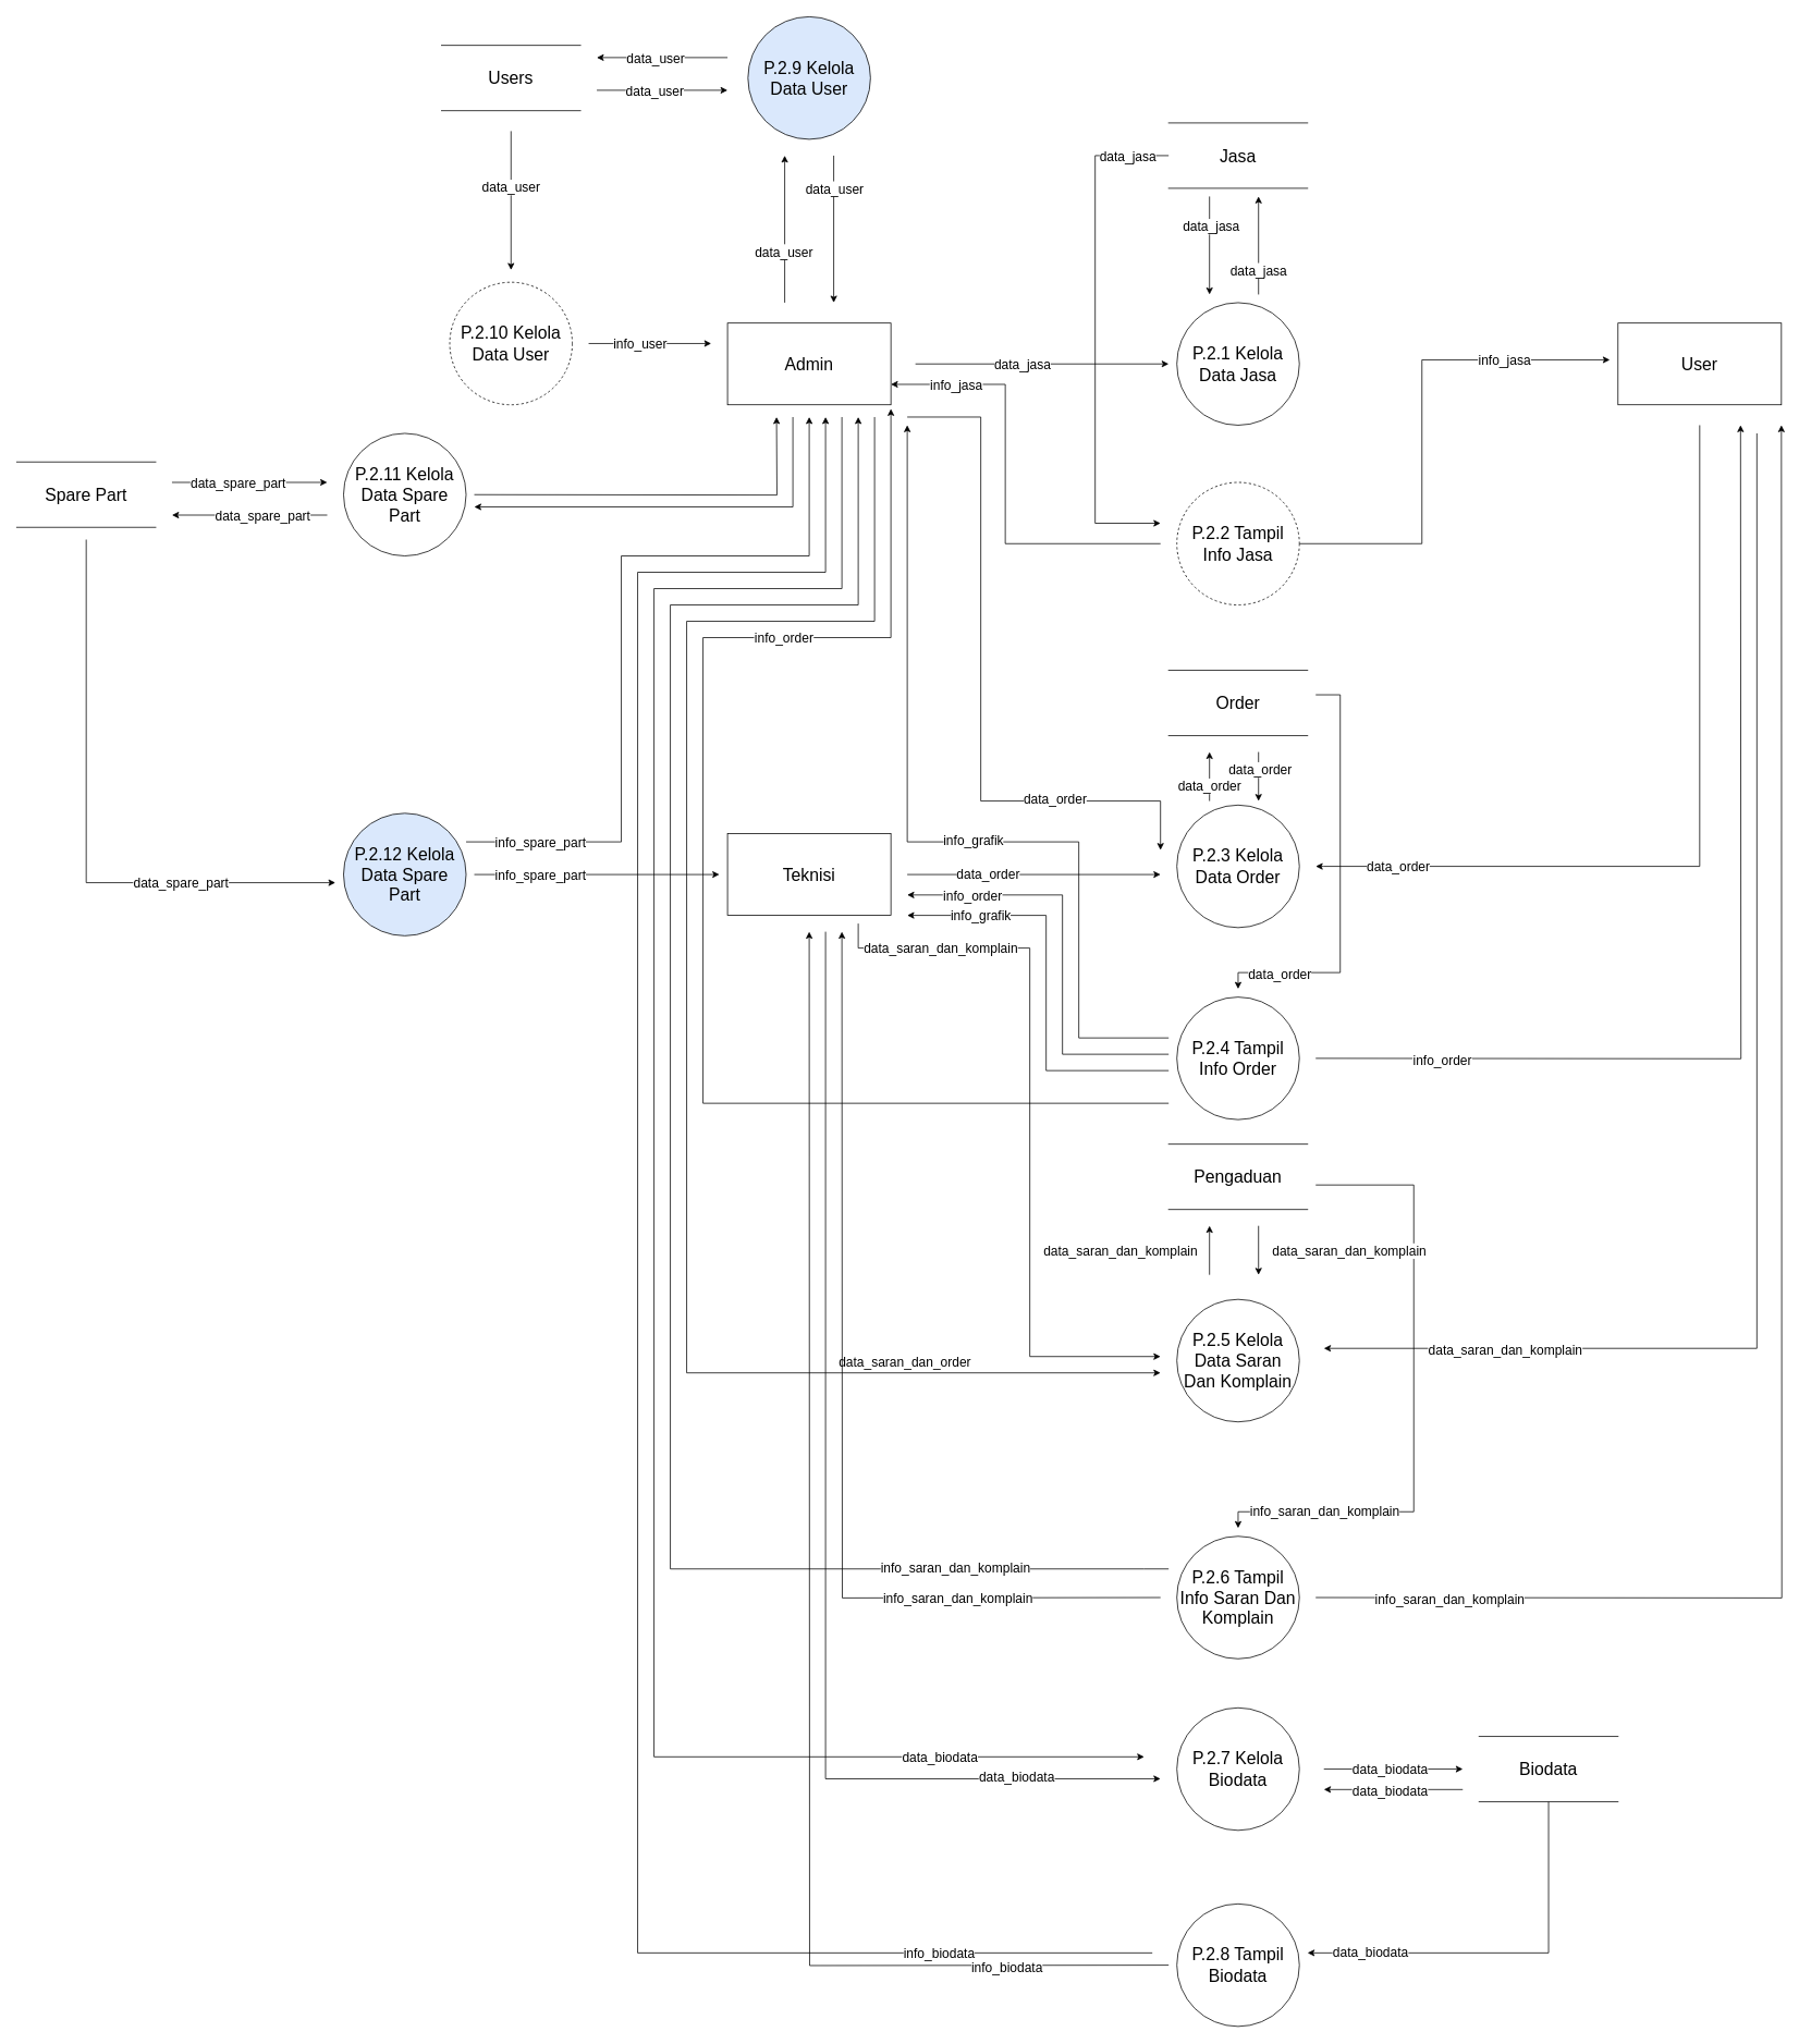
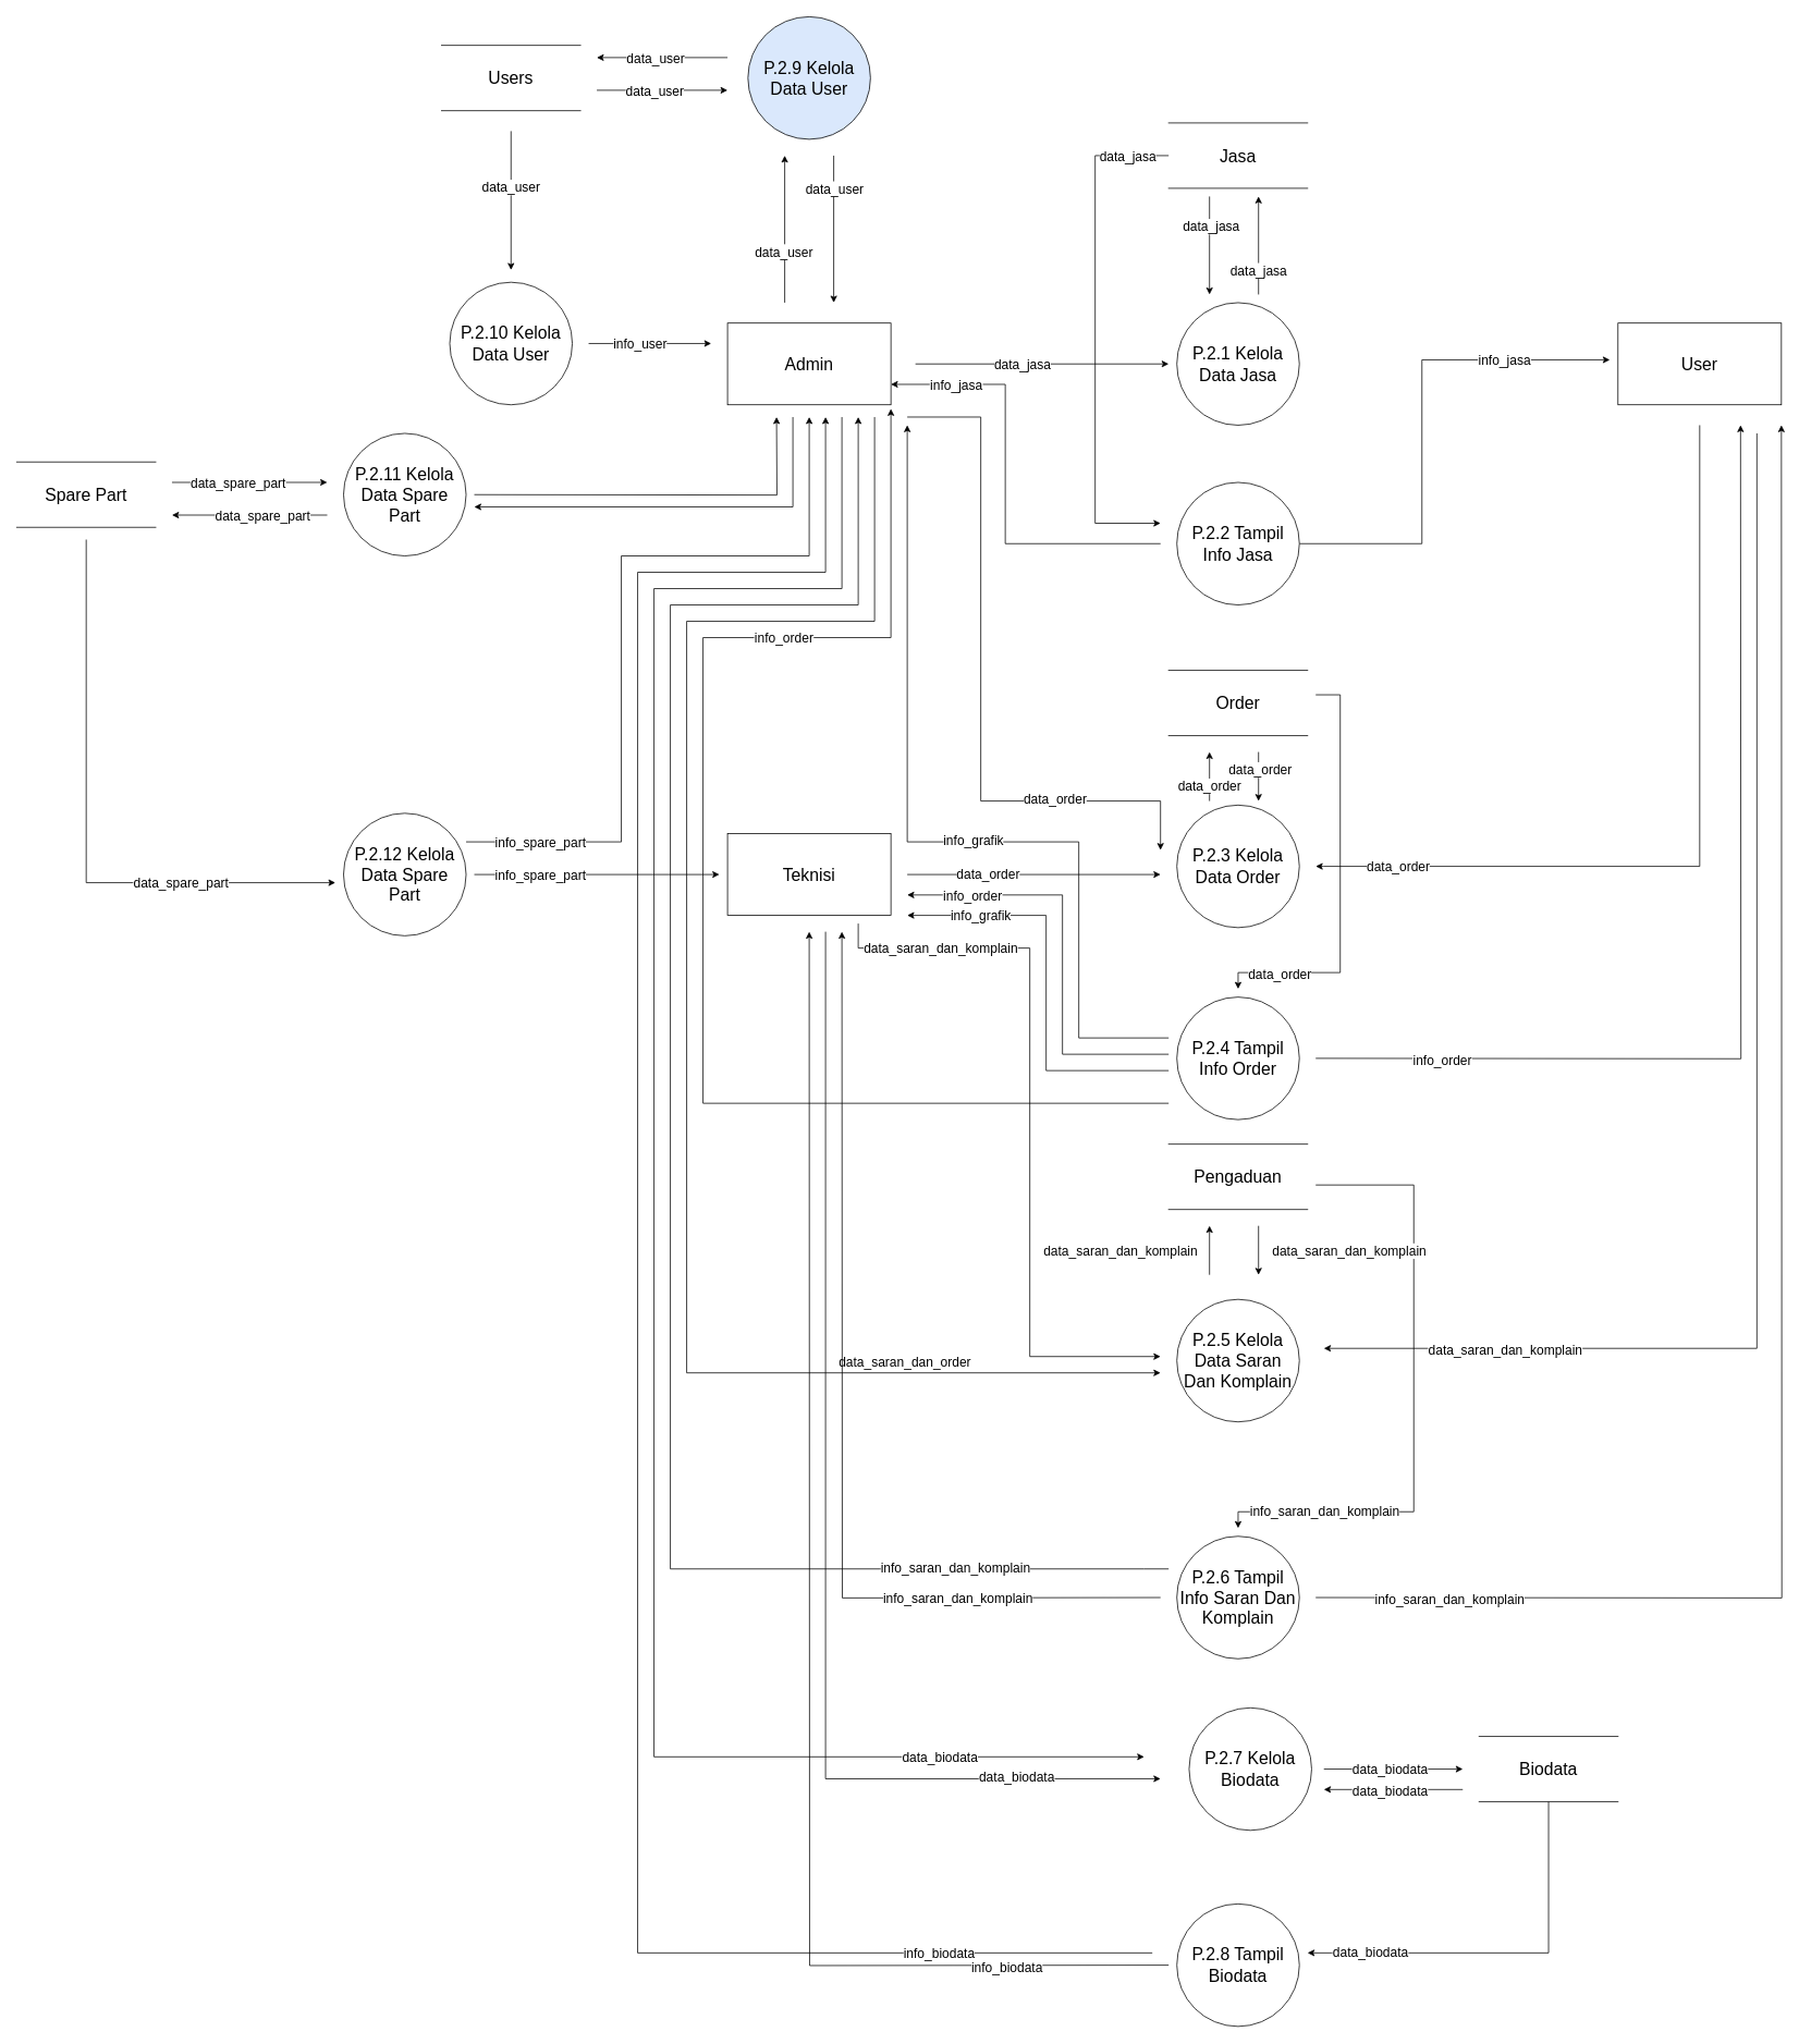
- <mxCell id="98" value="P.2.10 Kelola Data User" style="ellipse;whiteSpace=wrap;html=1;aspect=fixed;fontSize=21;dashed=1;" parent="1" vertex="1"><mxGeometry x="550" y="345" width="150" height="150" as="geometry" /></mxCell>
+ <mxCell id="98" value="P.2.10 Kelola Data User" style="ellipse;whiteSpace=wrap;html=1;aspect=fixed;fontSize=21;" parent="1" vertex="1"><mxGeometry x="550" y="345" width="150" height="150" as="geometry" /></mxCell>
- <mxCell id="34" value="P.2.2 Tampil Info Jasa" style="ellipse;whiteSpace=wrap;html=1;aspect=fixed;fontSize=21;dashed=1;" parent="1" vertex="1"><mxGeometry x="1440" y="590" width="150" height="150" as="geometry" /></mxCell>
+ <mxCell id="34" value="P.2.2 Tampil Info Jasa" style="ellipse;whiteSpace=wrap;html=1;aspect=fixed;fontSize=21;" parent="1" vertex="1"><mxGeometry x="1440" y="590" width="150" height="150" as="geometry" /></mxCell>
- <mxCell id="112" value="P.2.12 Kelola Data Spare Part" style="ellipse;whiteSpace=wrap;html=1;aspect=fixed;fontSize=21;fillColor=#dae8fc;" vertex="1" parent="1"><mxGeometry x="420" y="995" width="150" height="150" as="geometry" /></mxCell>
+ <mxCell id="112" value="P.2.12 Kelola Data Spare Part" style="ellipse;whiteSpace=wrap;html=1;aspect=fixed;fontSize=21;" vertex="1" parent="1"><mxGeometry x="420" y="995" width="150" height="150" as="geometry" /></mxCell>
- <mxCell id="73" value="P.2.7 Kelola Biodata" style="ellipse;whiteSpace=wrap;html=1;aspect=fixed;fontSize=21;" parent="1" vertex="1"><mxGeometry x="1440" y="2090" width="150" height="150" as="geometry" /></mxCell>
+ <mxCell id="73" value="P.2.7 Kelola Biodata" style="ellipse;whiteSpace=wrap;html=1;aspect=fixed;fontSize=21;" parent="1" vertex="1"><mxGeometry x="1455" y="2090" width="150" height="150" as="geometry" /></mxCell>
